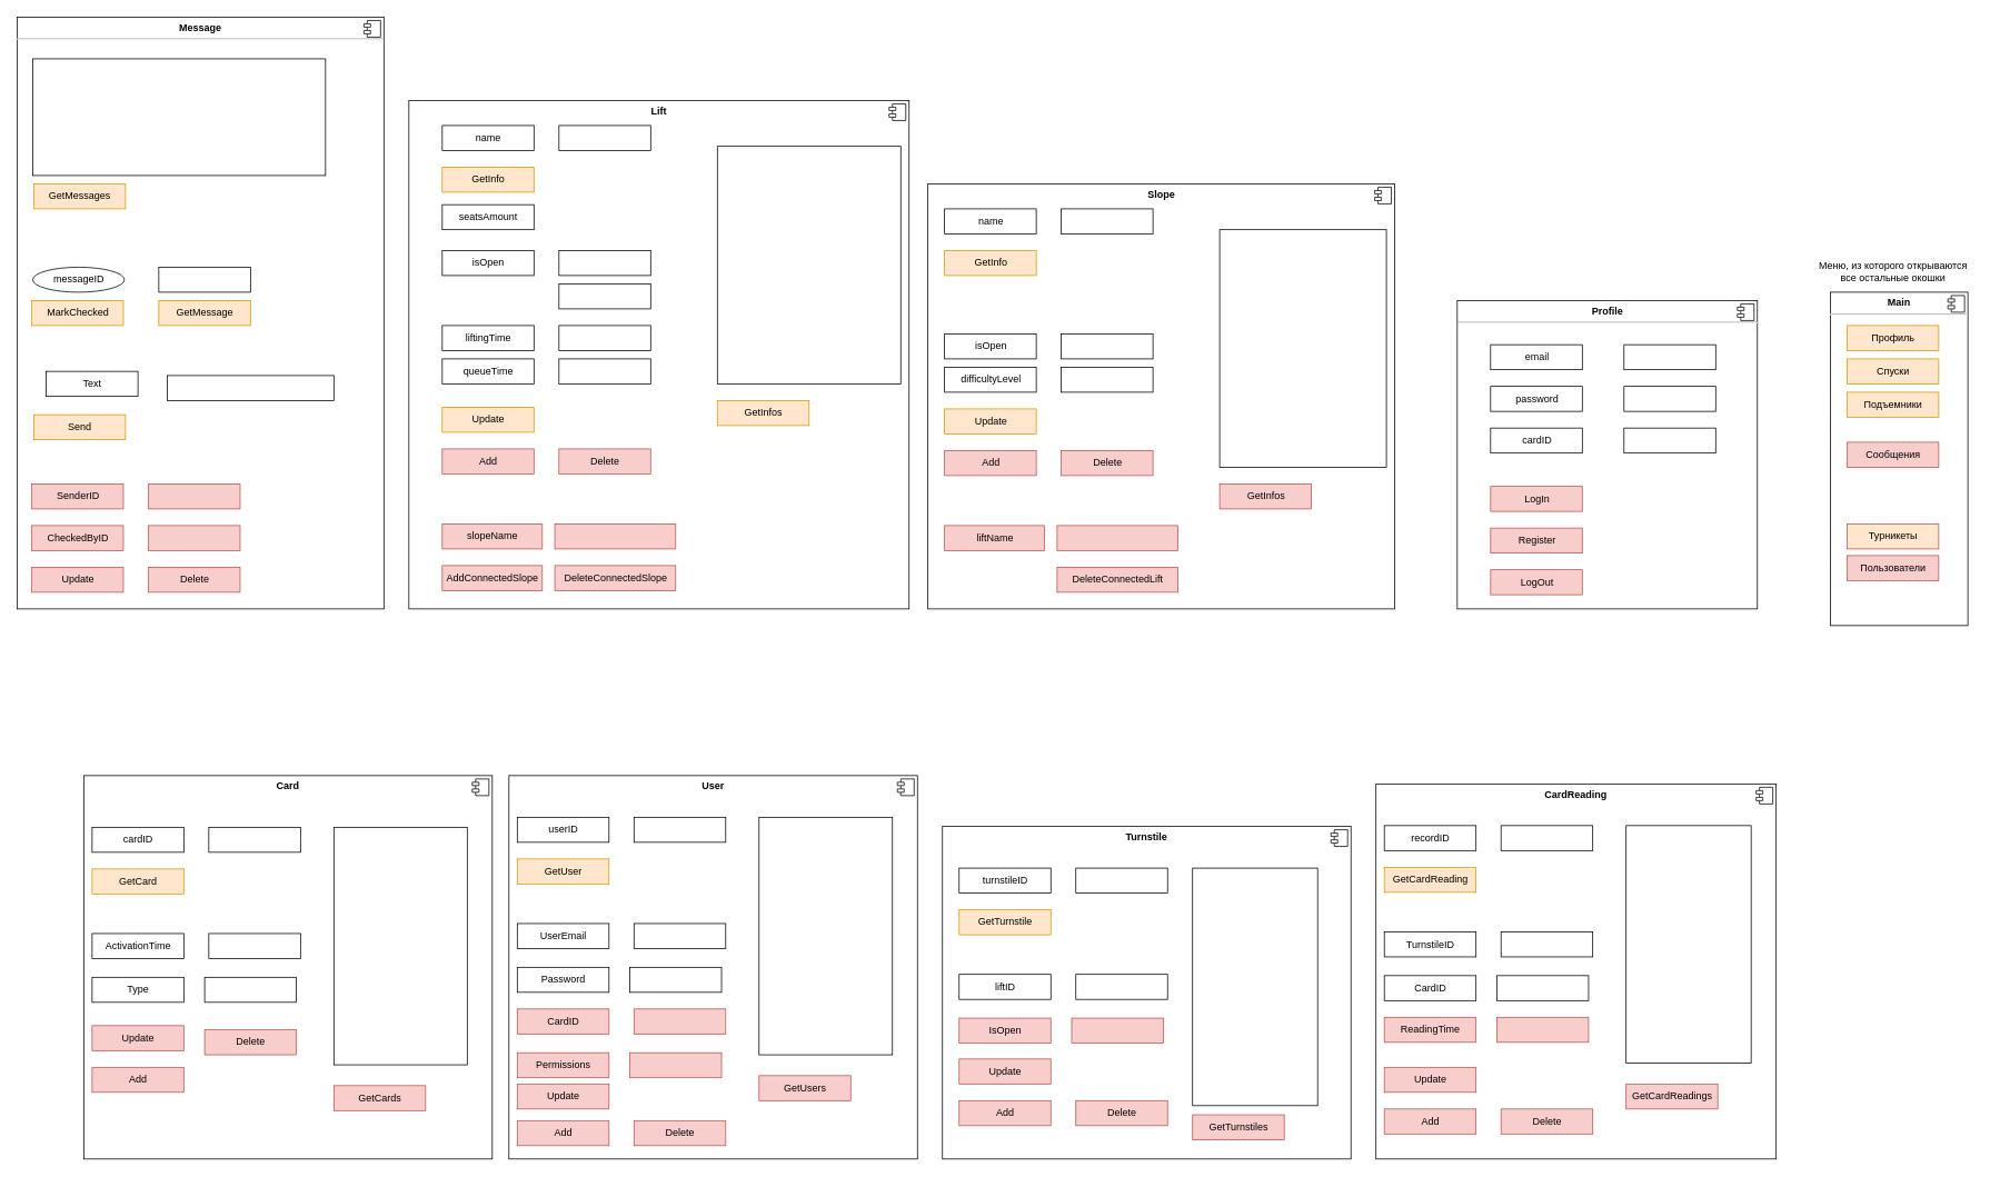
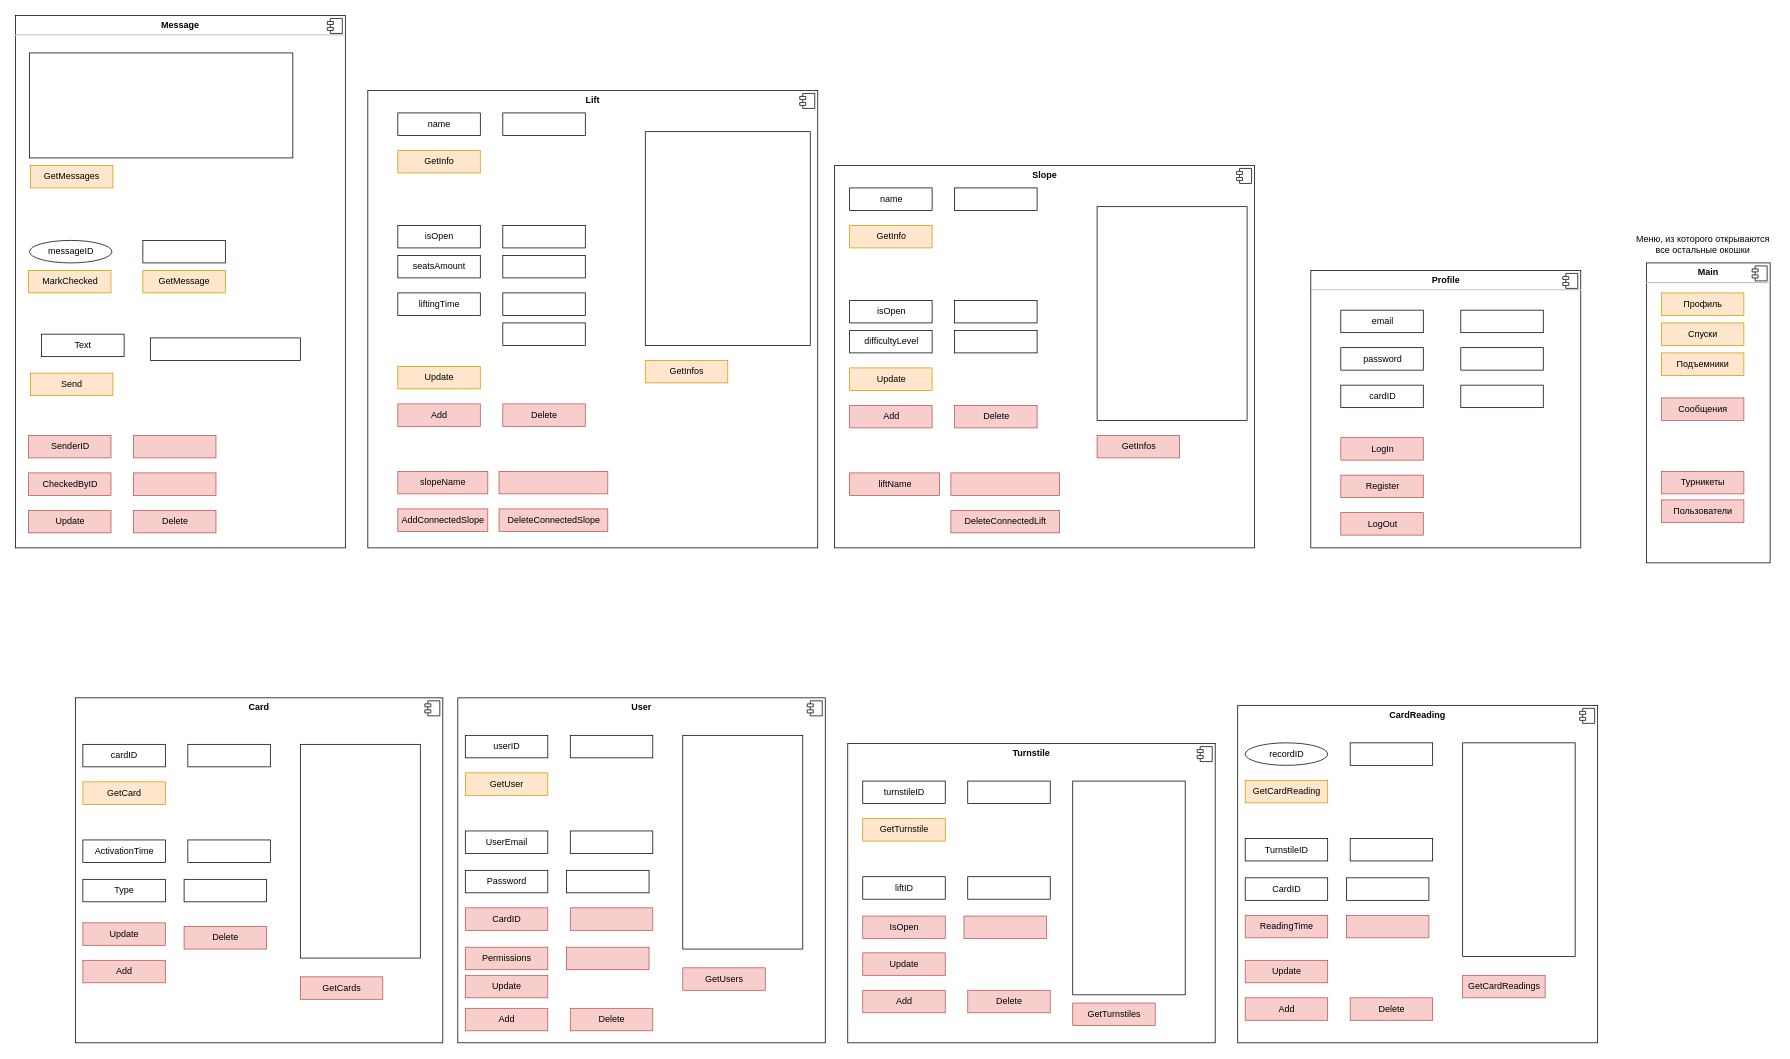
- <mxCell id="48" value="seatsAmount" style="html=1;" vertex="1" parent="1"><mxGeometry x="530" y="245" width="110" height="30" as="geometry" /></mxCell>
+ <mxCell id="48" value="seatsAmount" style="html=1;" vertex="1" parent="1"><mxGeometry x="530" y="340" width="110" height="30" as="geometry" /></mxCell>
- <mxCell id="58" value="queueTime" style="html=1;" vertex="1" parent="1"><mxGeometry x="530" y="430" width="110" height="30" as="geometry" /></mxCell>
- <mxCell id="19" value="Турникеты" style="html=1;fillColor=#ffe6cc;strokeColor=#b85450;" vertex="1" parent="1"><mxGeometry x="2215" y="628" width="110" height="30" as="geometry" /></mxCell>
+ <mxCell id="19" value="Турникеты" style="html=1;fillColor=#f8cecc;strokeColor=#b85450;" vertex="1" parent="1"><mxGeometry x="2215" y="628" width="110" height="30" as="geometry" /></mxCell>
- <mxCell id="79" value="recordID" style="html=1;" vertex="1" parent="1"><mxGeometry x="1660" y="990" width="110" height="30" as="geometry" /></mxCell>
+ <mxCell id="79" value="recordID" style="ellipse;html=1;" vertex="1" parent="1"><mxGeometry x="1660" y="990" width="110" height="30" as="geometry" /></mxCell>
